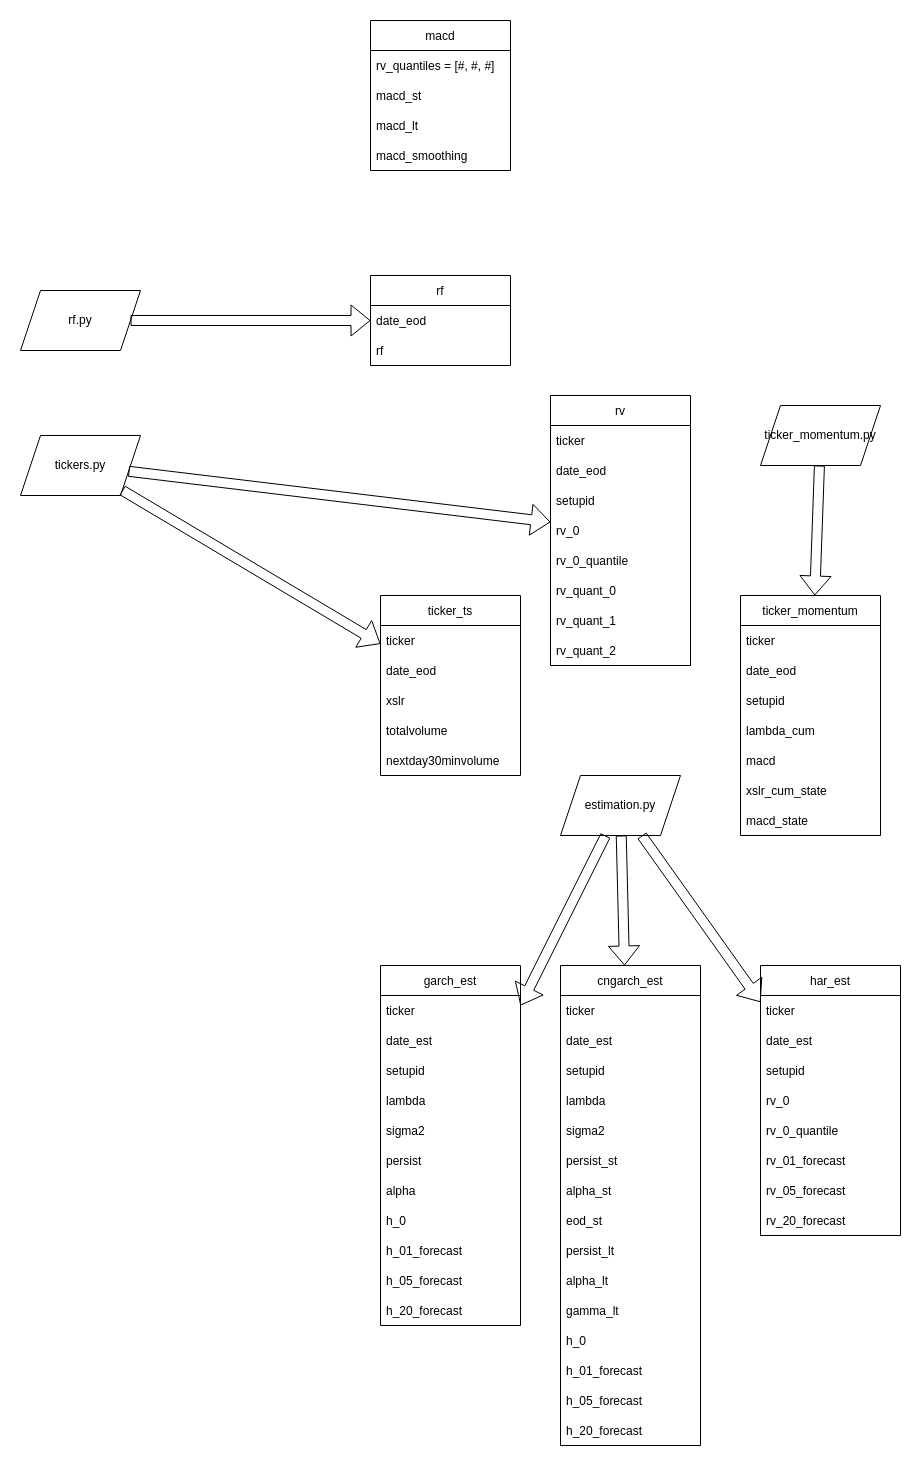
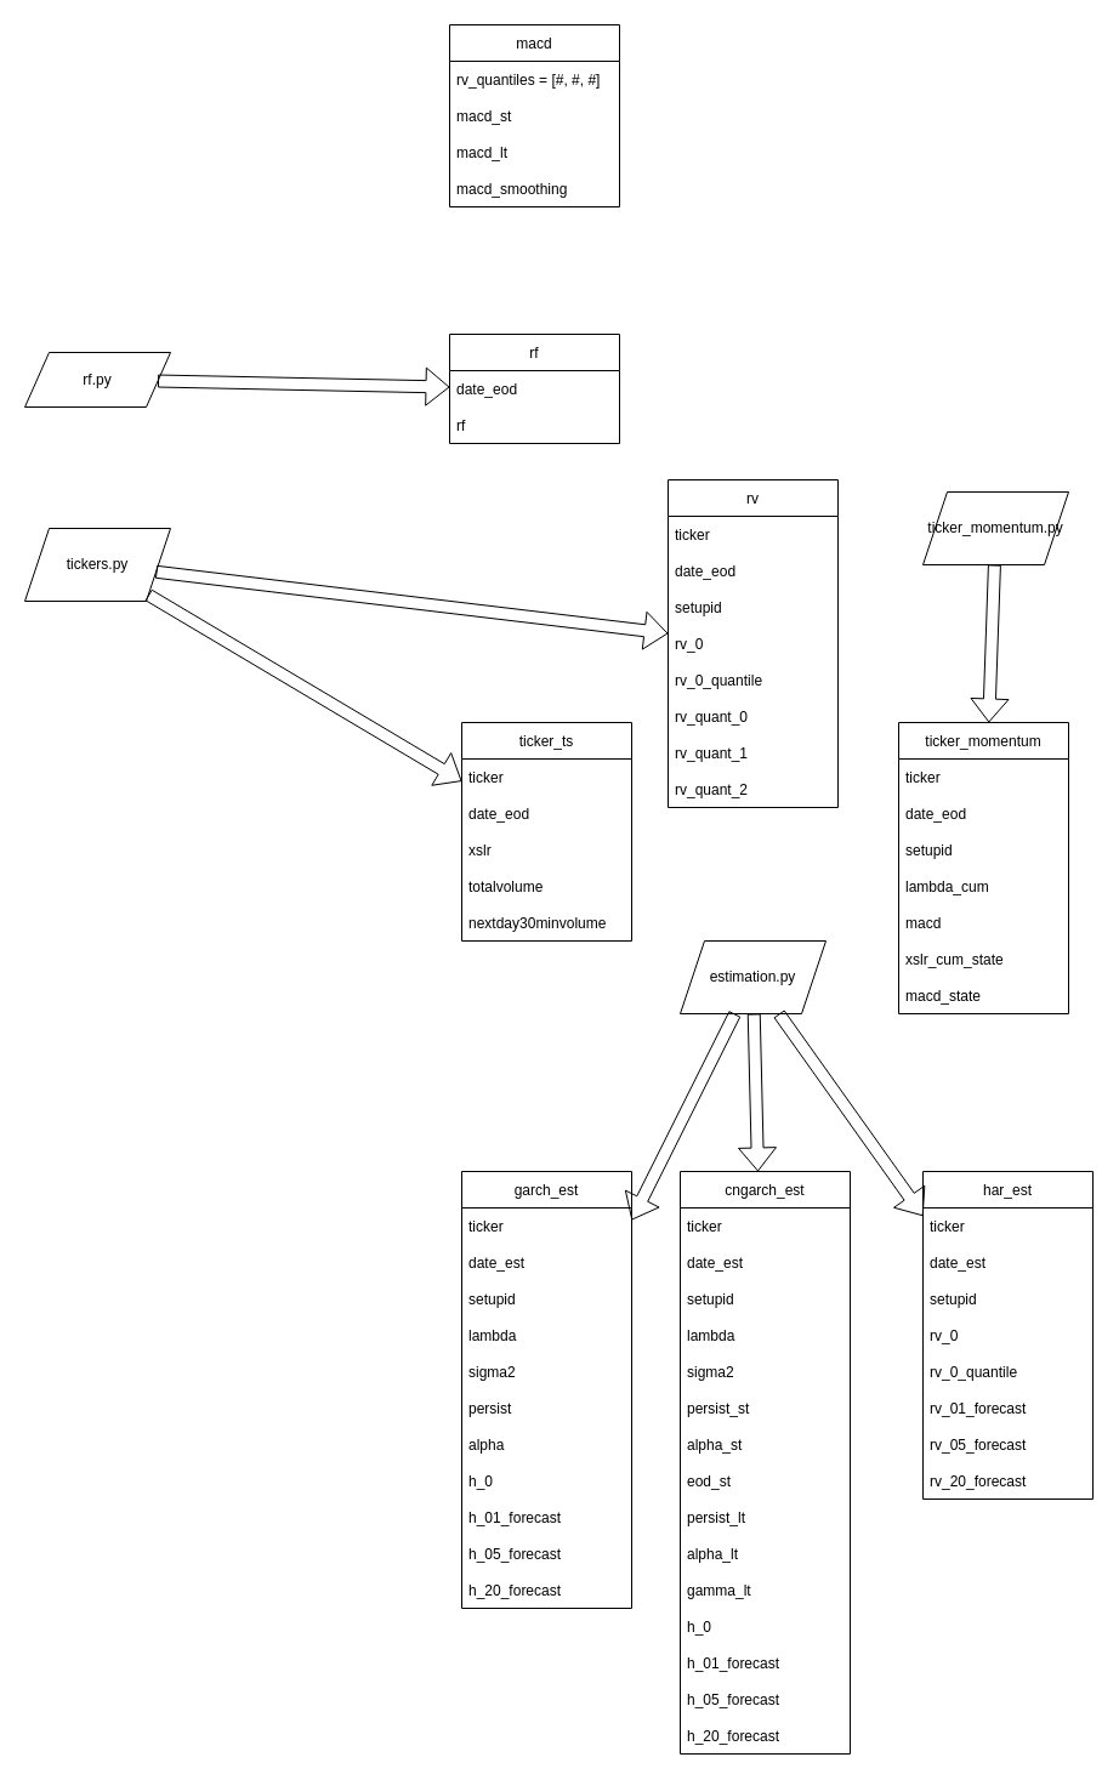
- <mxCell id="14" value="rf.py" style="shape=parallelogram;perimeter=parallelogramPerimeter;whiteSpace=wrap;html=1;fixedSize=1;" vertex="1" parent="1"><mxGeometry x="20" y="290" width="120" height="60" as="geometry" /></mxCell>
+ <mxCell id="14" value="rf.py" style="shape=parallelogram;perimeter=parallelogramPerimeter;whiteSpace=wrap;html=1;fixedSize=1;" vertex="1" parent="1"><mxGeometry x="20" y="290" width="120" height="45" as="geometry" /></mxCell>
